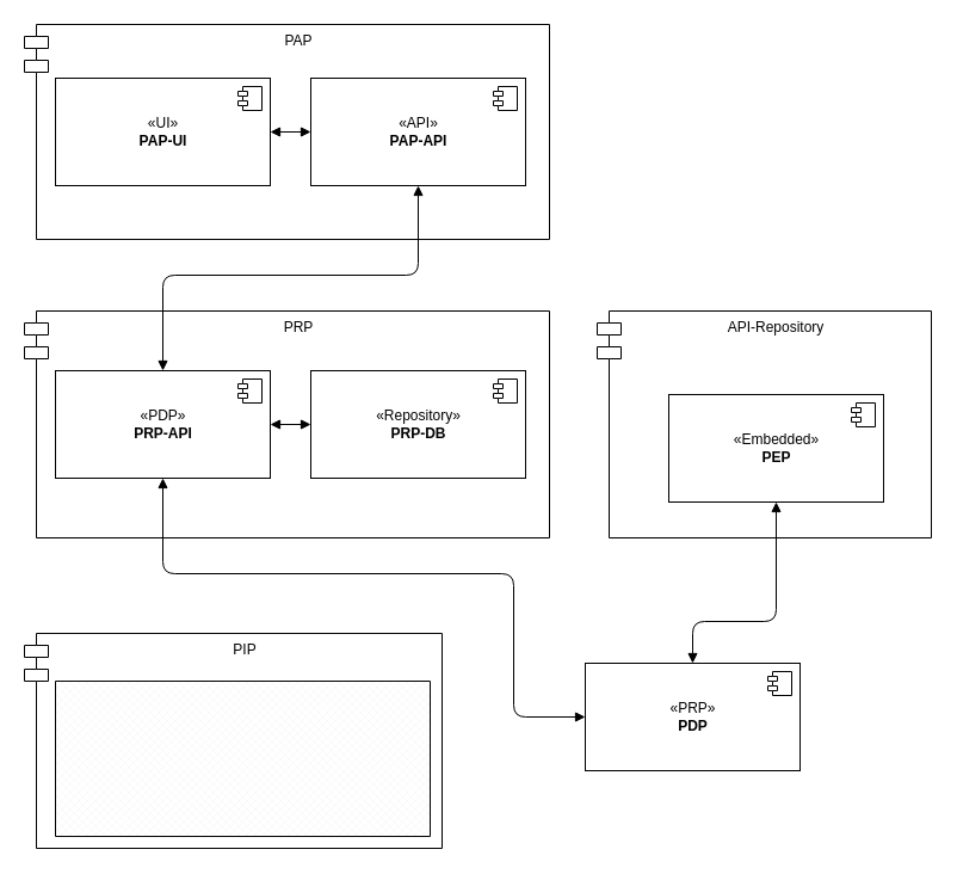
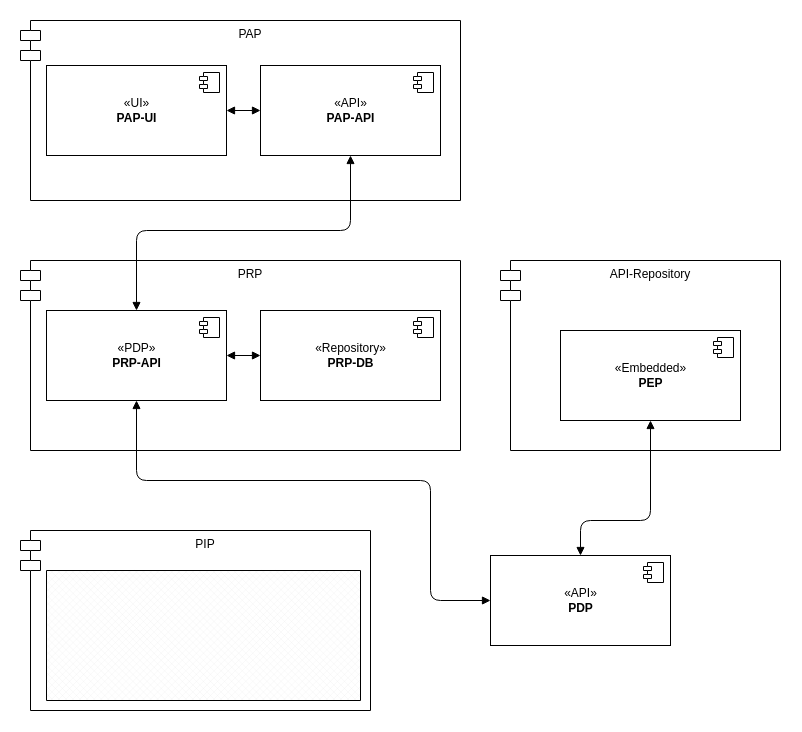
- <mxCell id="12" value="«PRP»&lt;br&gt;&lt;b&gt;PDP&lt;/b&gt;" style="html=1;dropTarget=0;" vertex="1" parent="1"><mxGeometry x="490" y="555" width="180" height="90" as="geometry" /></mxCell>
+ <mxCell id="12" value="«API»&lt;br&gt;&lt;b&gt;PDP&lt;/b&gt;" style="html=1;dropTarget=0;" vertex="1" parent="1"><mxGeometry x="490" y="555" width="180" height="90" as="geometry" /></mxCell>
